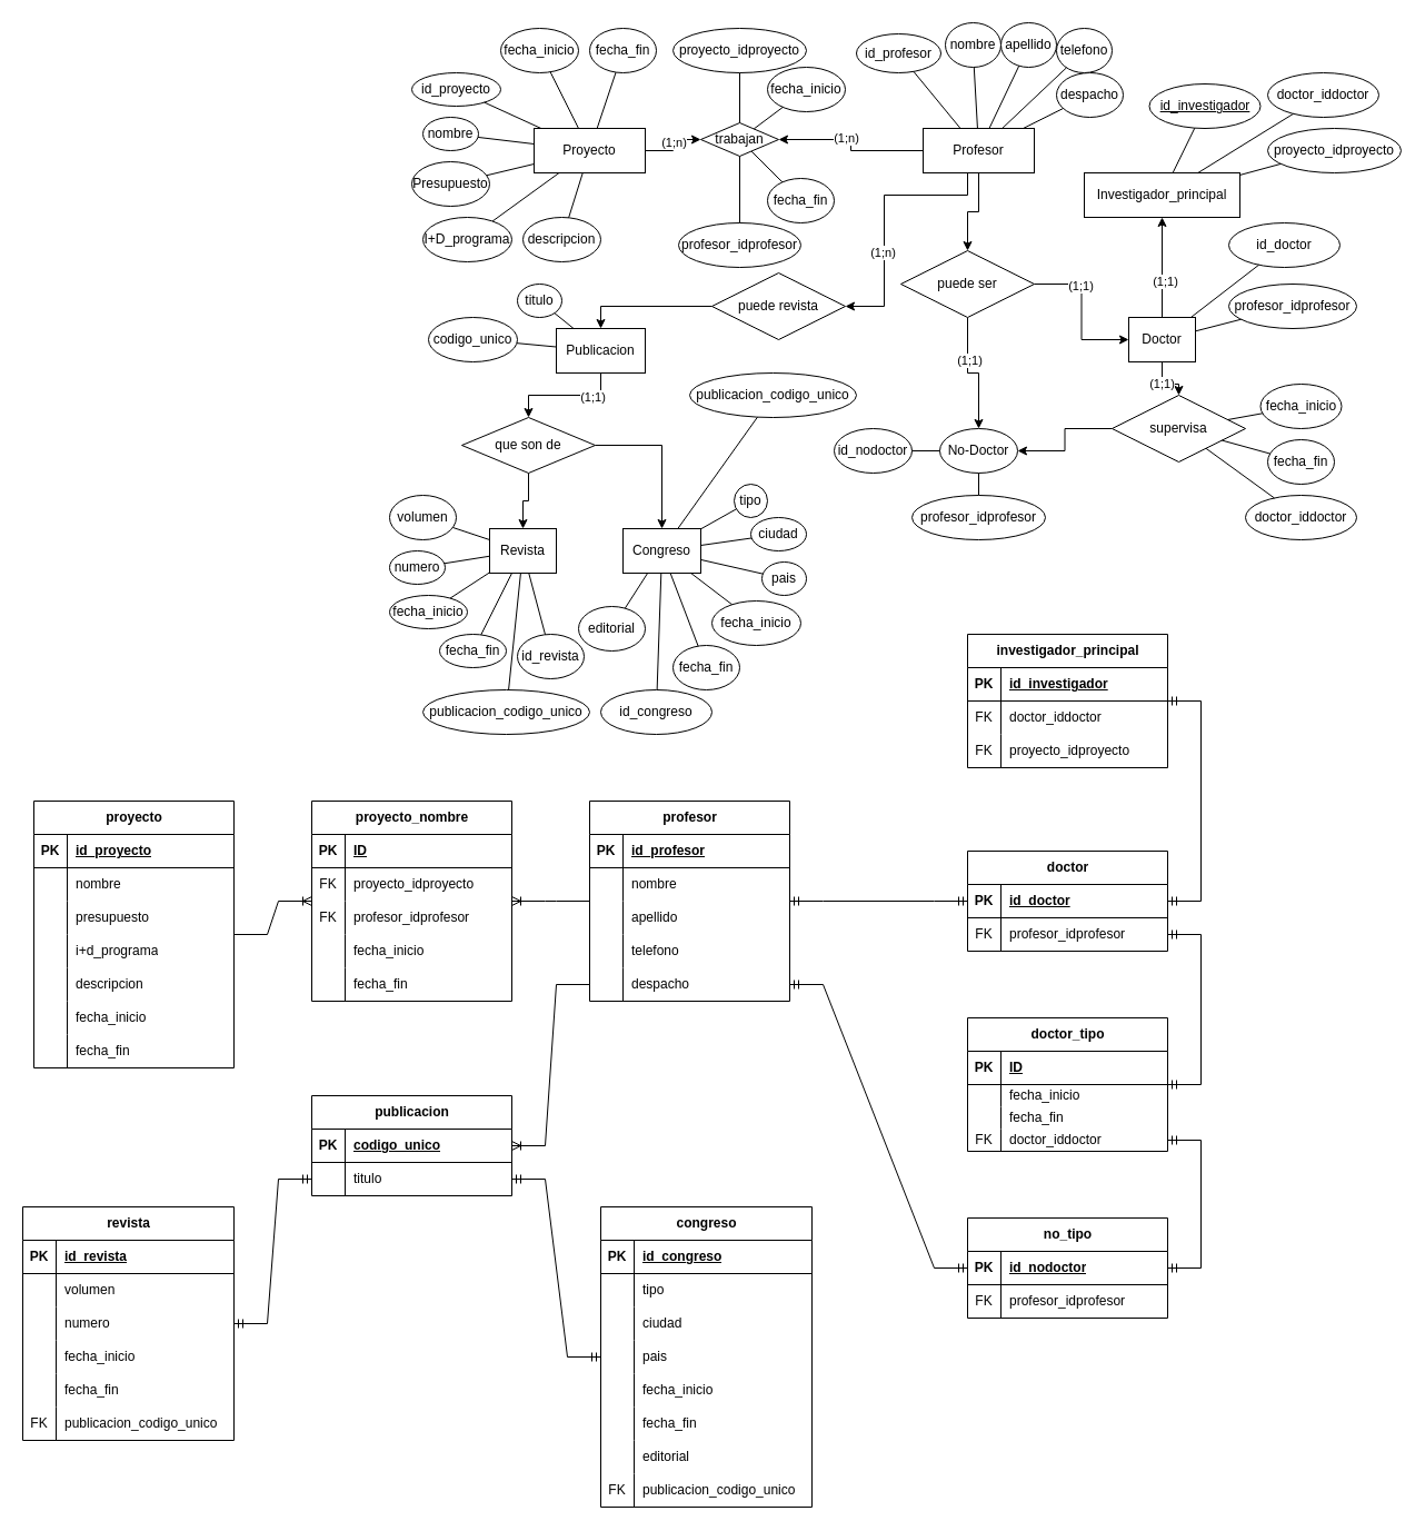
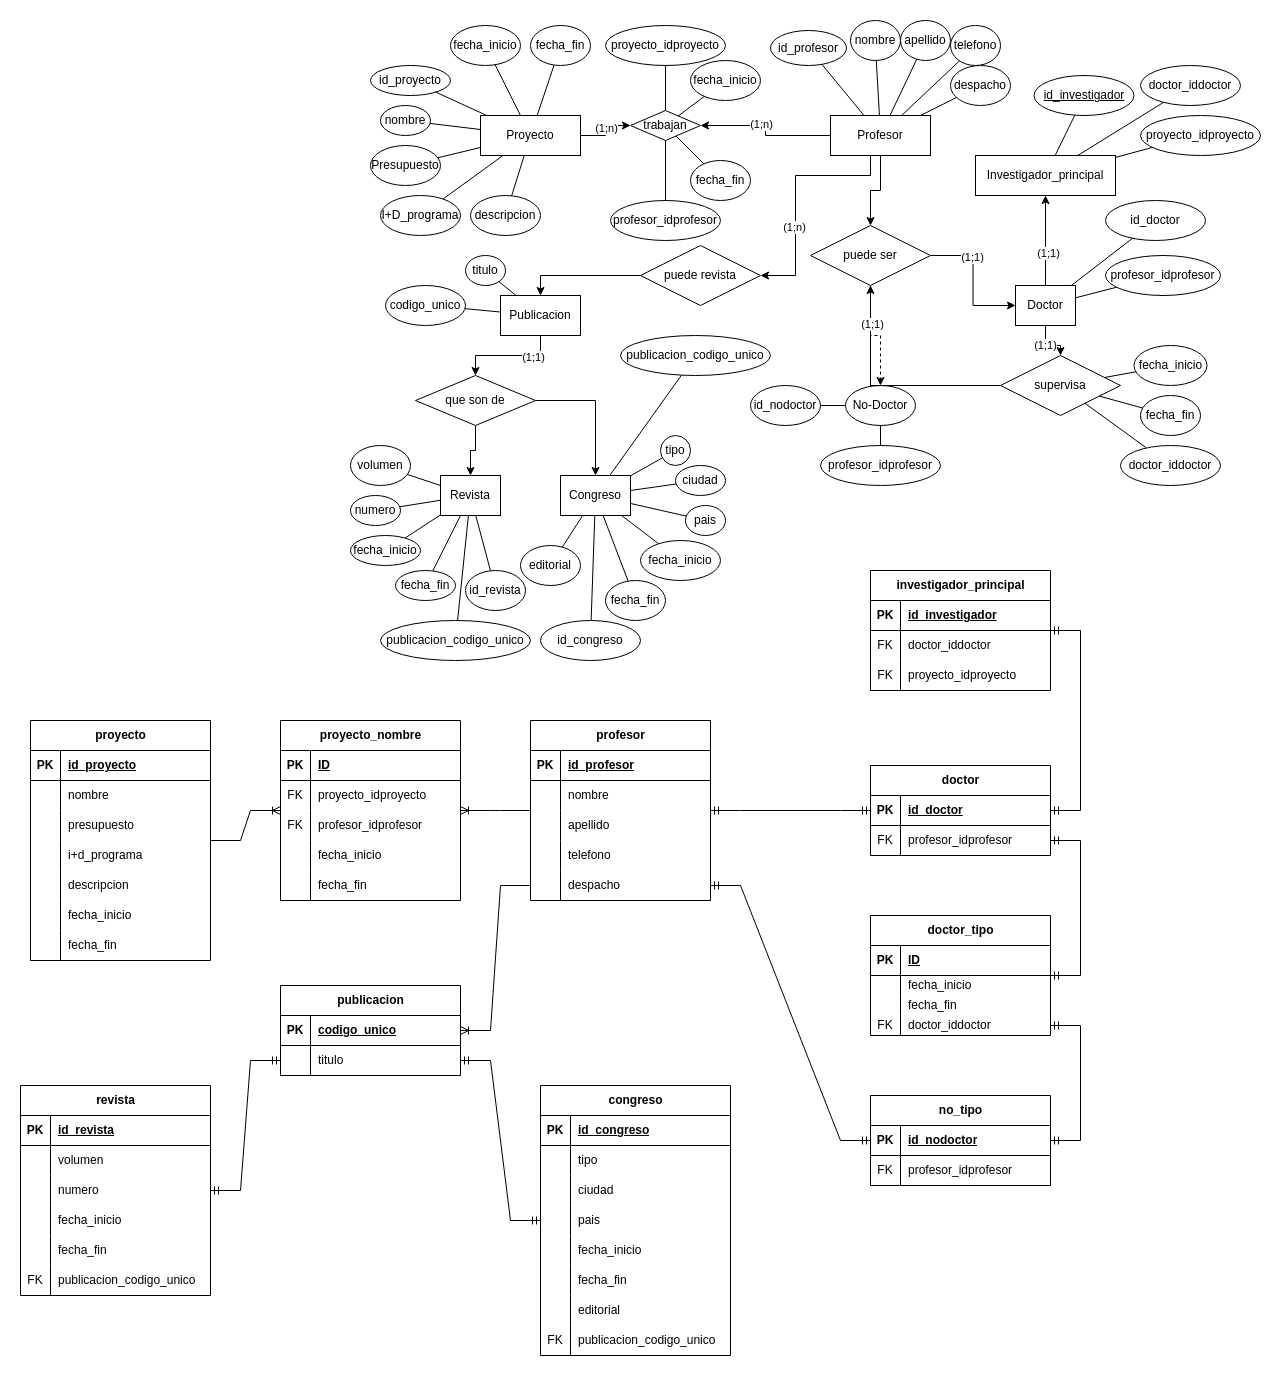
- <mxCell id="58" style="edgeStyle=orthogonalEdgeStyle;rounded=0;orthogonalLoop=1;jettySize=auto;html=1;" parent="1" source="62" target="16" edge="1"><mxGeometry relative="1" as="geometry" /></mxCell>
+ <mxCell id="58" style="edgeStyle=orthogonalEdgeStyle;rounded=0;orthogonalLoop=1;jettySize=auto;html=1;dashed=1;" parent="1" source="62" target="16" edge="1"><mxGeometry relative="1" as="geometry" /></mxCell>
- <mxCell id="56" style="edgeStyle=orthogonalEdgeStyle;rounded=0;orthogonalLoop=1;jettySize=auto;html=1;" parent="1" source="57" target="16" edge="1"><mxGeometry relative="1" as="geometry" /></mxCell>
+ <mxCell id="56" style="edgeStyle=orthogonalEdgeStyle;rounded=0;orthogonalLoop=1;jettySize=auto;html=1;" parent="1" source="57" target="62" edge="1"><mxGeometry relative="1" as="geometry" /></mxCell>
